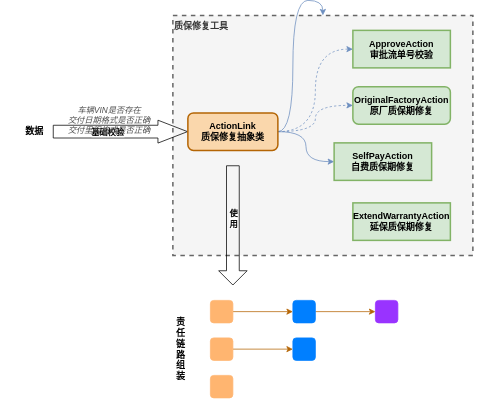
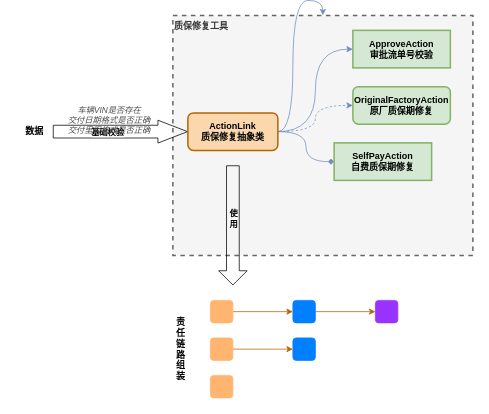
- <mxCell id="10" style="edgeStyle=orthogonalEdgeStyle;rounded=0;orthogonalLoop=1;jettySize=auto;html=1;exitX=1;exitY=0.5;exitDx=0;exitDy=0;entryX=0;entryY=0.5;entryDx=0;entryDy=0;curved=1;fillColor=#dae8fc;strokeColor=#6c8ebf;dashed=1;" edge="1" parent="1" source="11" target="15"><mxGeometry relative="1" as="geometry" /></mxCell>
+ <mxCell id="10" style="edgeStyle=orthogonalEdgeStyle;rounded=0;orthogonalLoop=1;jettySize=auto;html=1;exitX=1;exitY=0.5;exitDx=0;exitDy=0;entryX=0;entryY=0.5;entryDx=0;entryDy=0;curved=1;fillColor=#dae8fc;strokeColor=#6c8ebf;" edge="1" parent="1" source="11" target="15"><mxGeometry relative="1" as="geometry" /></mxCell>
- <mxCell id="8" style="edgeStyle=orthogonalEdgeStyle;rounded=0;orthogonalLoop=1;jettySize=auto;html=1;exitX=1;exitY=0.5;exitDx=0;exitDy=0;entryX=0;entryY=0.5;entryDx=0;entryDy=0;curved=1;fillColor=#dae8fc;strokeColor=#6c8ebf;" edge="1" parent="1" source="11" target="14"><mxGeometry relative="1" as="geometry" /></mxCell>
+ <mxCell id="8" style="edgeStyle=orthogonalEdgeStyle;rounded=0;orthogonalLoop=1;jettySize=auto;html=1;exitX=1;exitY=0.5;exitDx=0;exitDy=0;entryX=0;entryY=0.5;entryDx=0;entryDy=0;curved=1;fillColor=#dae8fc;strokeColor=#6c8ebf;endArrow=diamond;" edge="1" parent="1" source="11" target="14"><mxGeometry relative="1" as="geometry" /></mxCell>
- <mxCell id="13" value="ExtendWarrantyAction&lt;br&gt;延保质保期修复" style="rounded=0;whiteSpace=wrap;html=1;fontStyle=1;fillColor=#d5e8d4;strokeColor=#82b366;strokeWidth=2;" vertex="1" parent="1"><mxGeometry x="470" y="270" width="130" height="50" as="geometry" /></mxCell>
